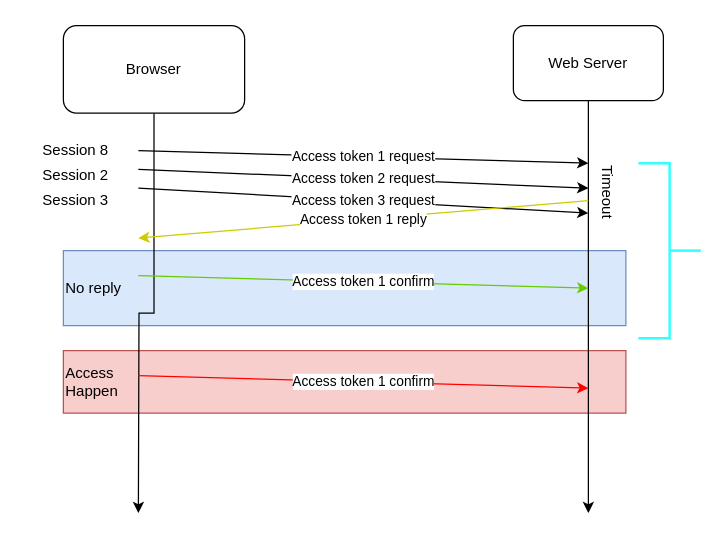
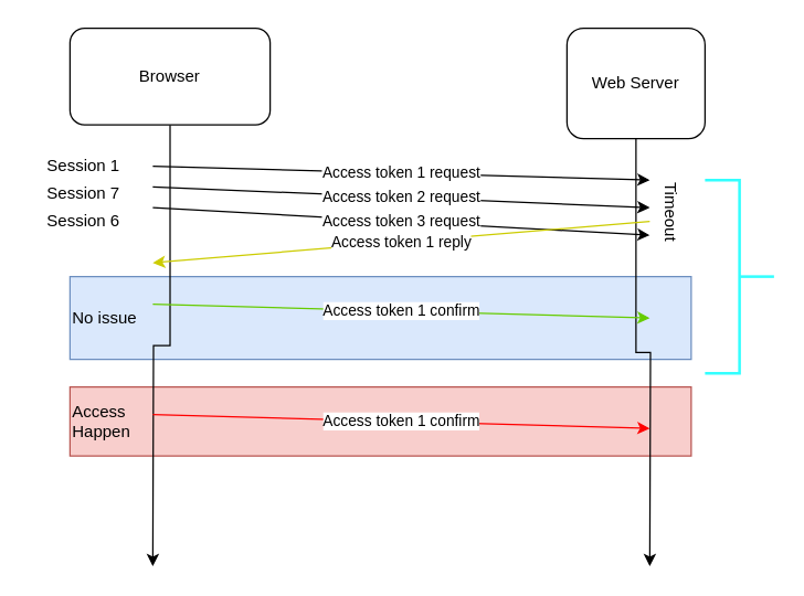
- <mxCell id="5" value="Web Server" style="rounded=1;whiteSpace=wrap;html=1;" vertex="1" parent="1"><mxGeometry x="410" y="20" width="120" height="60" as="geometry" /></mxCell>
+ <mxCell id="5" value="Web Server" style="rounded=1;whiteSpace=wrap;html=1;" vertex="1" parent="1"><mxGeometry x="410" y="20" width="100" height="80" as="geometry" /></mxCell>
- <mxCell id="9" value="Session 8" style="text;html=1;strokeColor=none;fillColor=none;align=center;verticalAlign=middle;whiteSpace=wrap;rounded=0;" vertex="1" parent="1"><mxGeometry x="20" y="110" width="80" height="20" as="geometry" /></mxCell>
+ <mxCell id="9" value="Session 1" style="text;html=1;strokeColor=none;fillColor=none;align=center;verticalAlign=middle;whiteSpace=wrap;rounded=0;" vertex="1" parent="1"><mxGeometry x="20" y="110" width="80" height="20" as="geometry" /></mxCell>
- <mxCell id="10" value="Session 2" style="text;html=1;strokeColor=none;fillColor=none;align=center;verticalAlign=middle;whiteSpace=wrap;rounded=0;" vertex="1" parent="1"><mxGeometry x="20" y="130" width="80" height="20" as="geometry" /></mxCell>
+ <mxCell id="10" value="Session 7" style="text;html=1;strokeColor=none;fillColor=none;align=center;verticalAlign=middle;whiteSpace=wrap;rounded=0;" vertex="1" parent="1"><mxGeometry x="20" y="130" width="80" height="20" as="geometry" /></mxCell>
- <mxCell id="11" value="Session 3" style="text;html=1;strokeColor=none;fillColor=none;align=center;verticalAlign=middle;whiteSpace=wrap;rounded=0;" vertex="1" parent="1"><mxGeometry x="20" y="150" width="80" height="20" as="geometry" /></mxCell>
+ <mxCell id="11" value="Session 6" style="text;html=1;strokeColor=none;fillColor=none;align=center;verticalAlign=middle;whiteSpace=wrap;rounded=0;" vertex="1" parent="1"><mxGeometry x="20" y="150" width="80" height="20" as="geometry" /></mxCell>
- <mxCell id="3" value="No reply&amp;nbsp;" style="rounded=0;whiteSpace=wrap;html=1;strokeColor=#6c8ebf;fillColor=#dae8fc;align=left;" vertex="1" parent="1"><mxGeometry x="50" y="200" width="450" height="60" as="geometry" /></mxCell>
+ <mxCell id="3" value="No issue&amp;nbsp;" style="rounded=0;whiteSpace=wrap;html=1;strokeColor=#6c8ebf;fillColor=#dae8fc;align=left;" vertex="1" parent="1"><mxGeometry x="50" y="200" width="450" height="60" as="geometry" /></mxCell>
